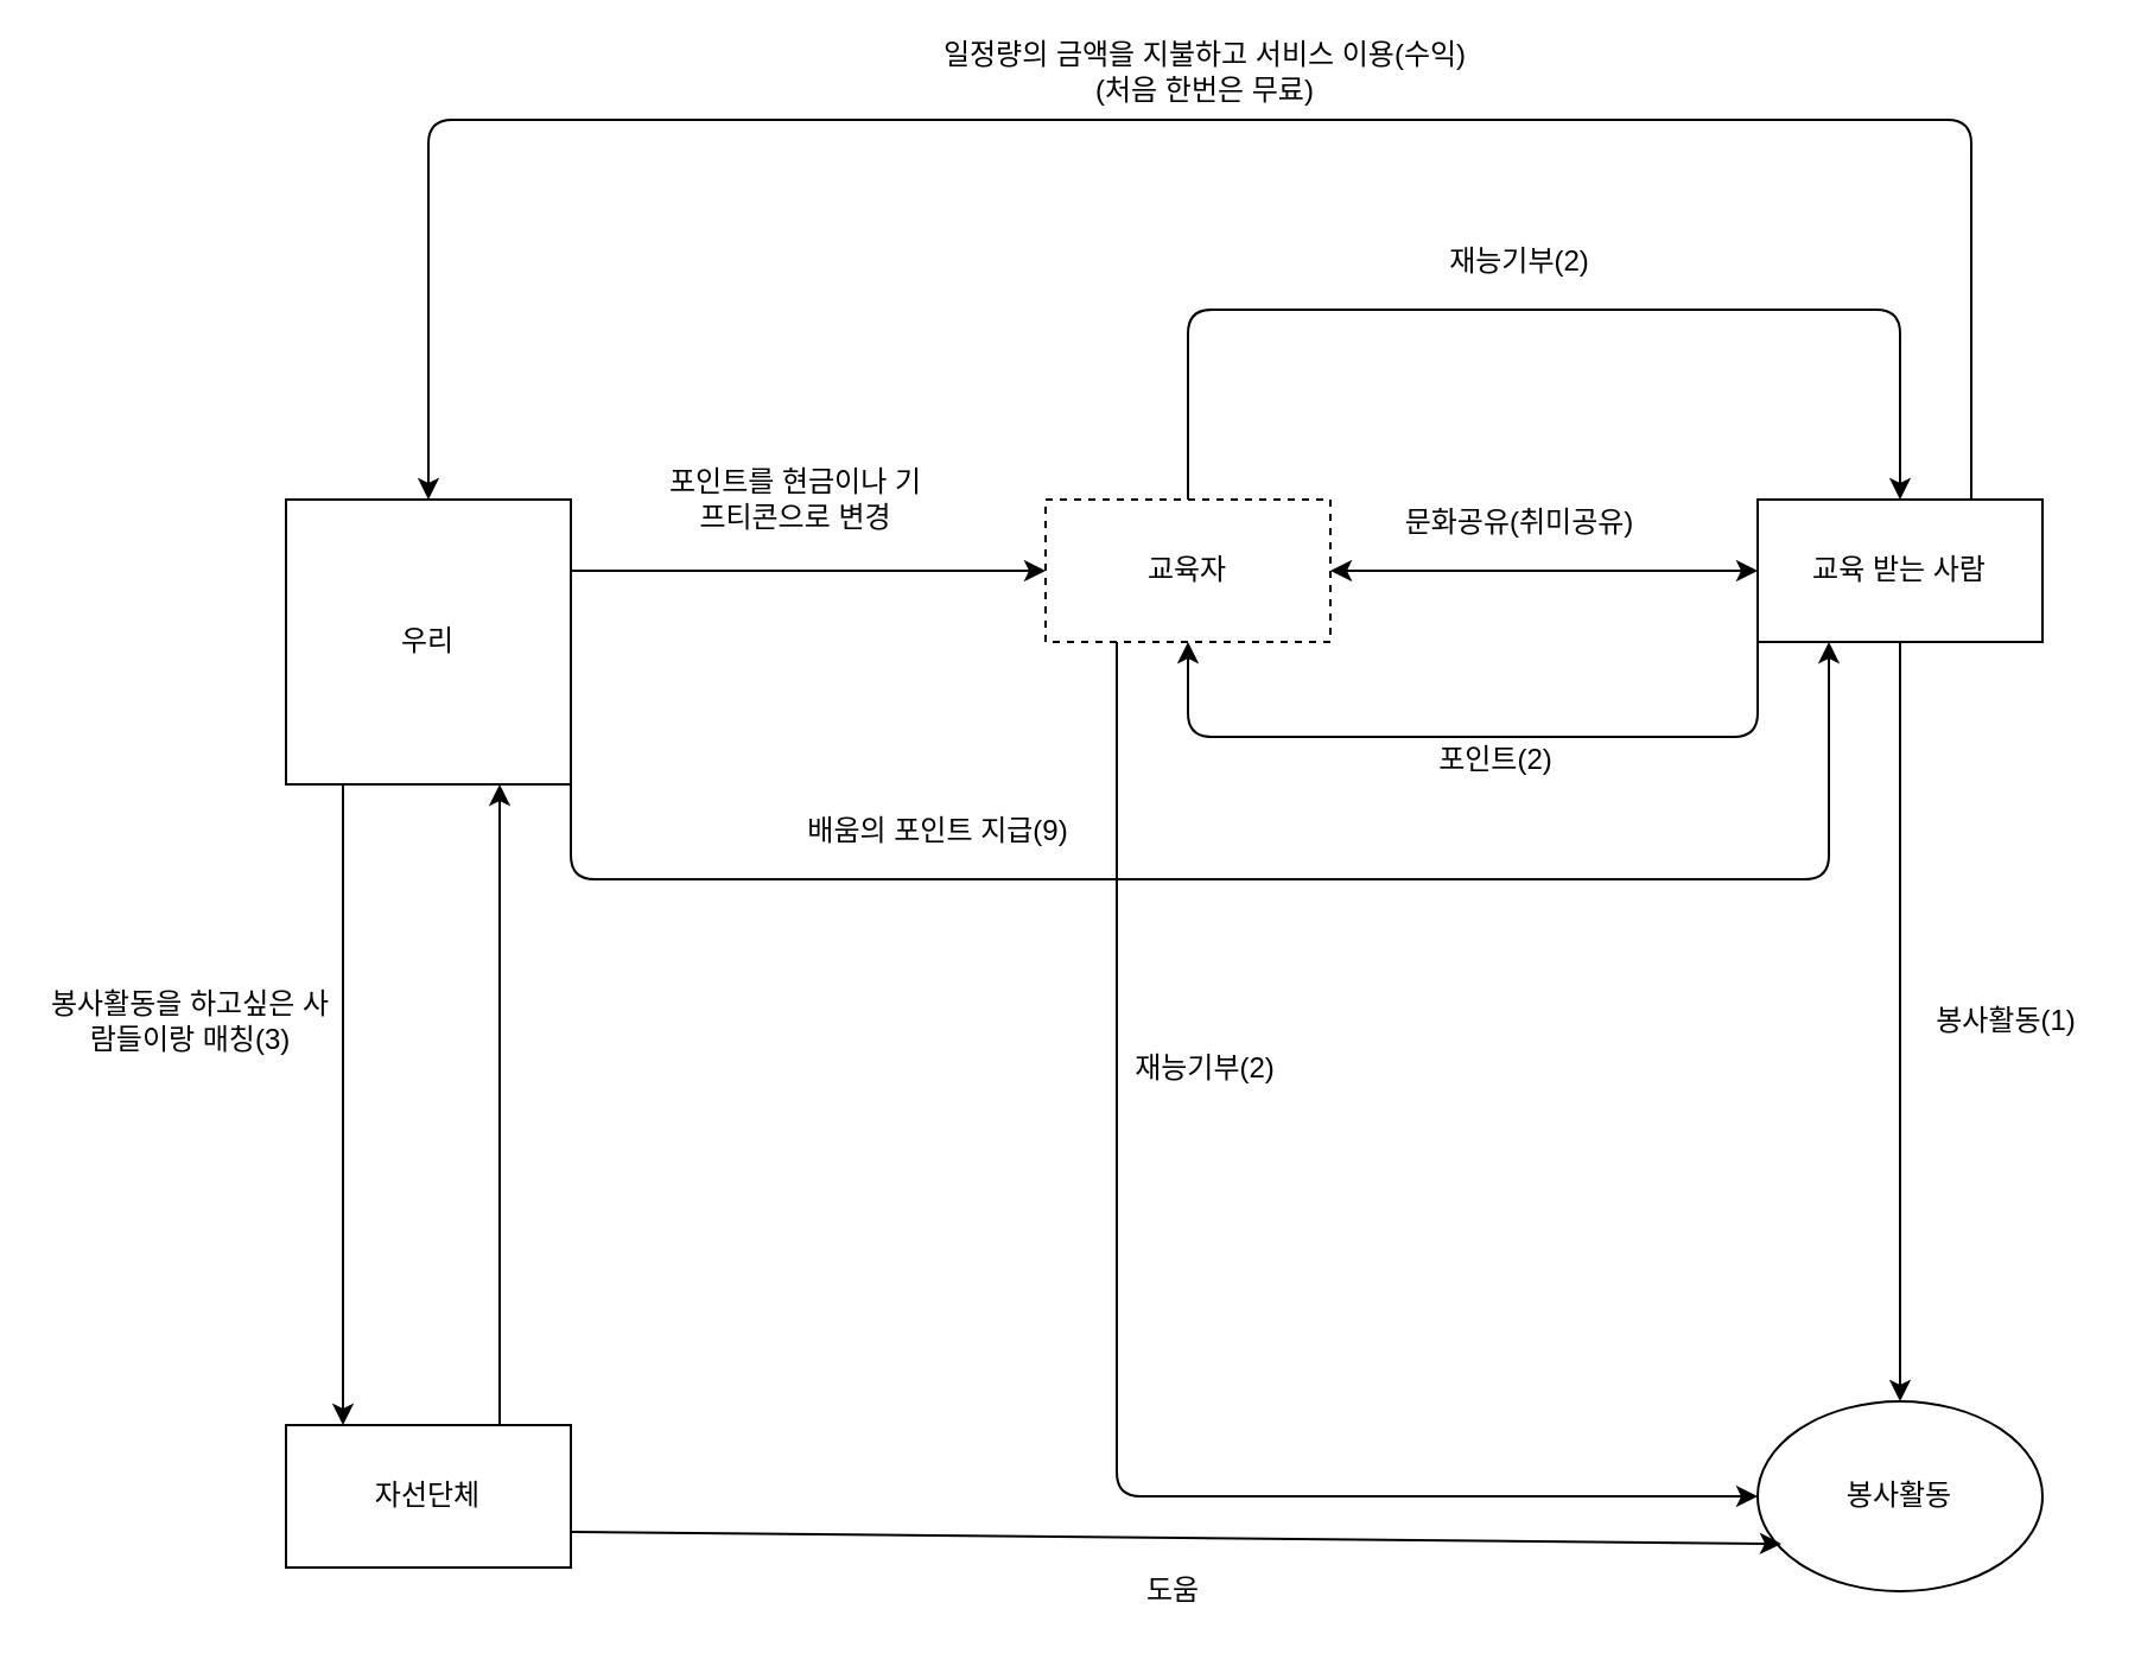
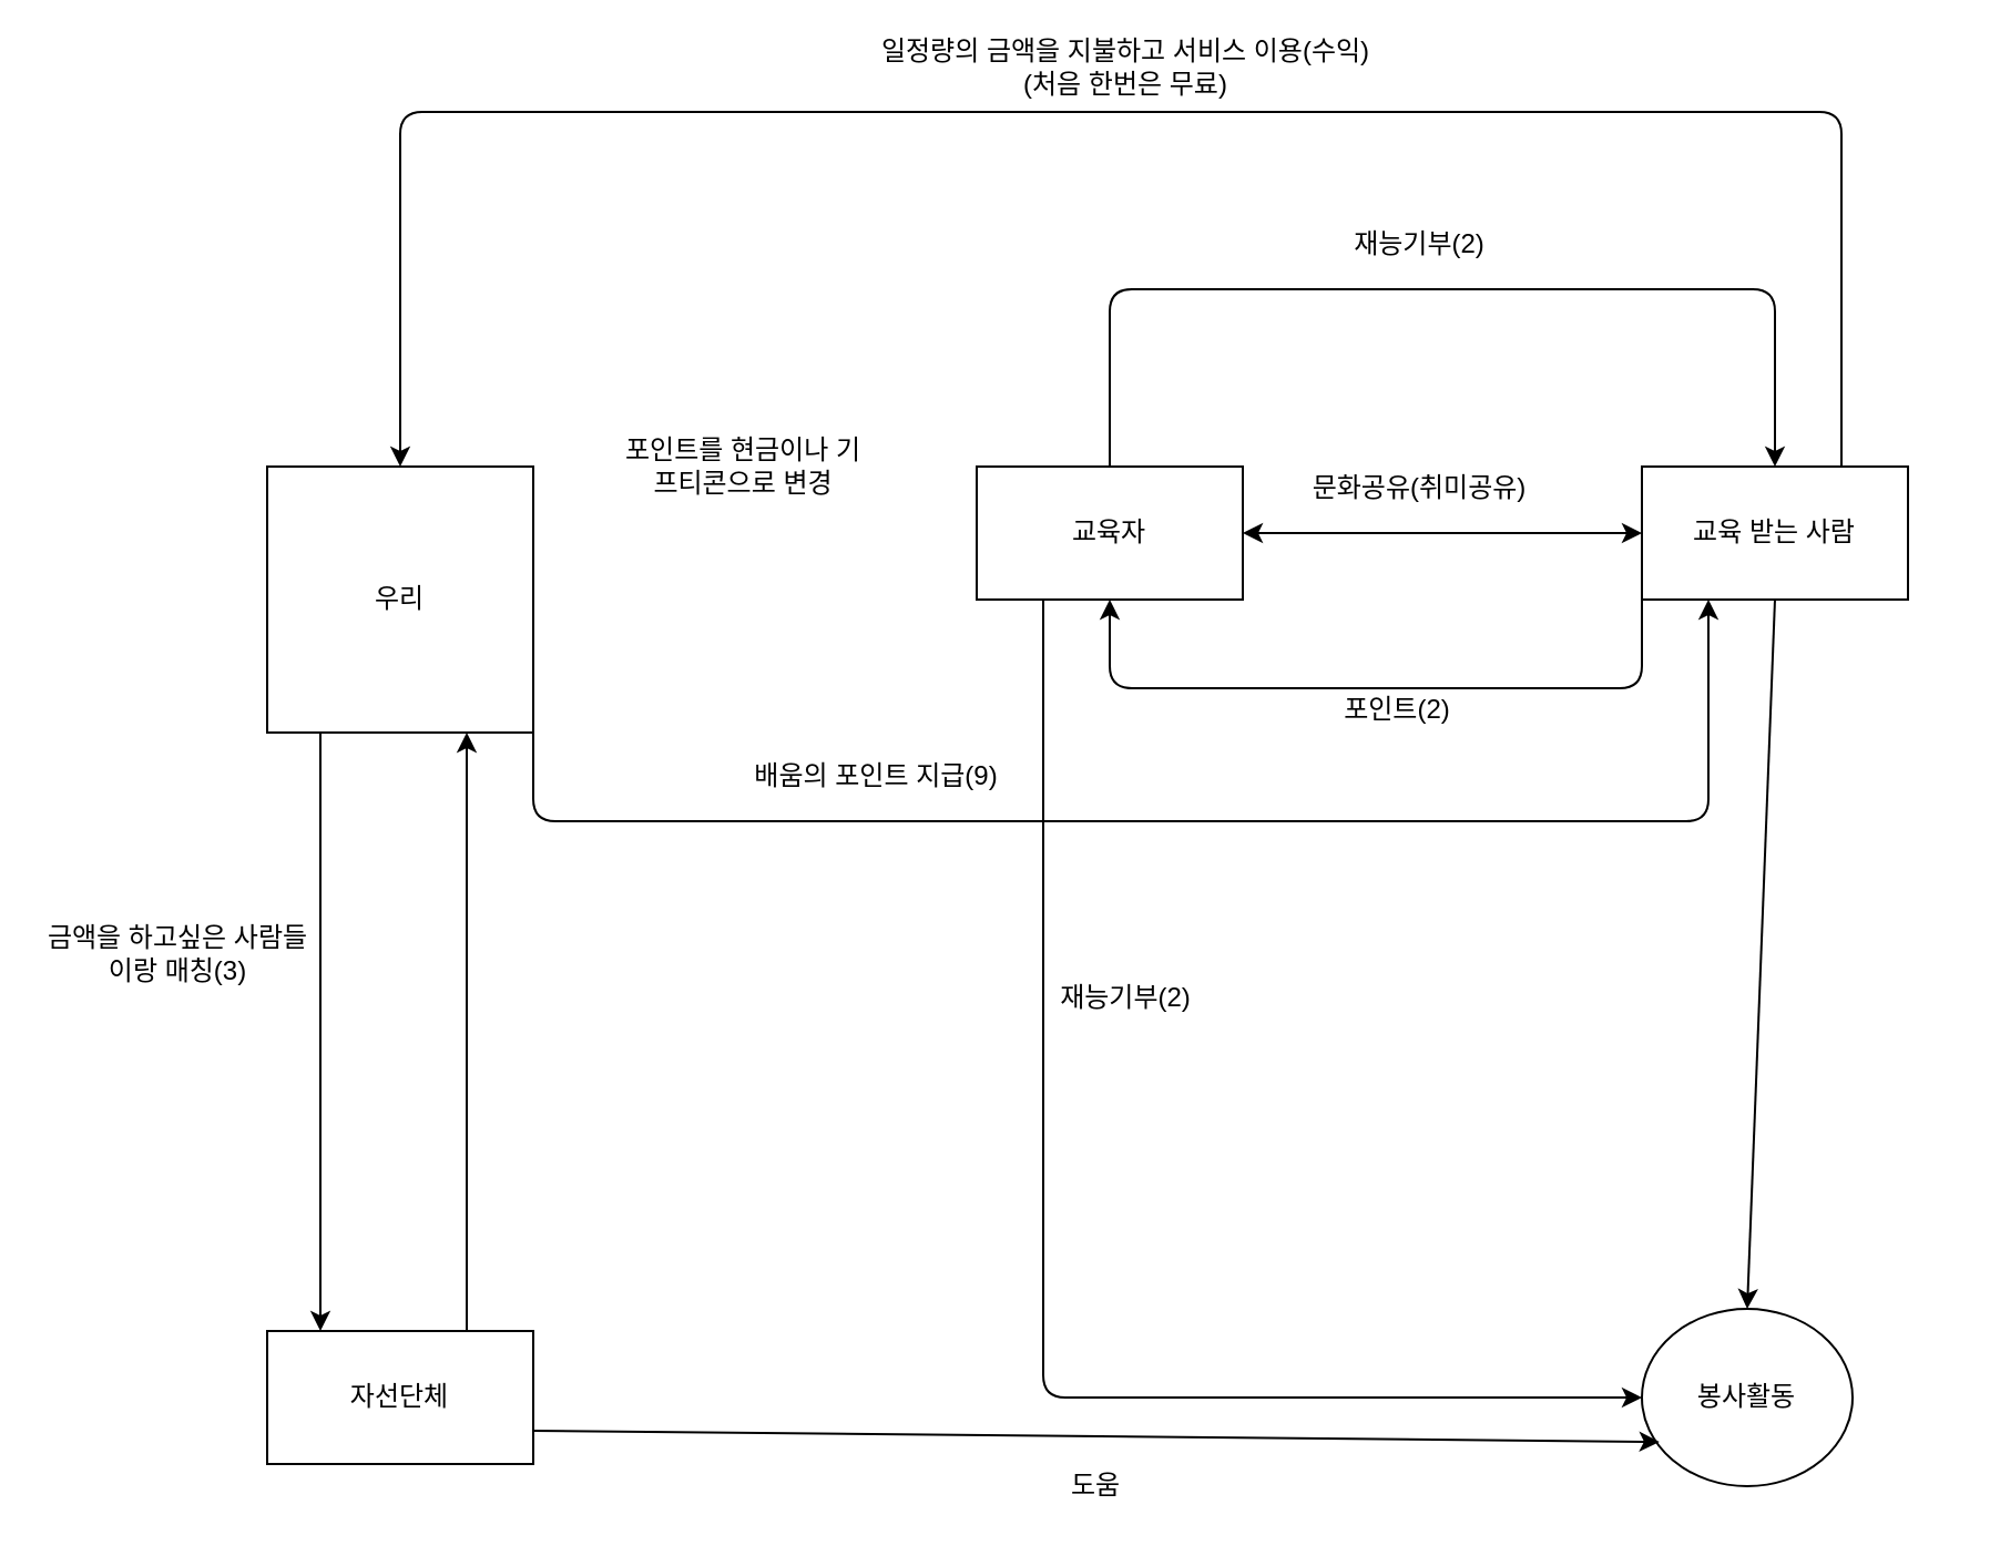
- <mxCell id="16" value="" style="endArrow=classic;html=1;entryX=0;entryY=0.5;entryDx=0;entryDy=0;exitX=1;exitY=0.25;exitDx=0;exitDy=0;" edge="1" parent="1" source="4" target="2"><mxGeometry width="50" height="50" relative="1" as="geometry"><mxPoint x="120" y="740" as="sourcePoint" /><mxPoint x="170" y="690" as="targetPoint" /></mxGeometry></mxCell>
- <mxCell id="2" value="교육자" style="rounded=0;whiteSpace=wrap;html=1;dashed=1;" vertex="1" parent="1"><mxGeometry x="440" y="210" width="120" height="60" as="geometry" /></mxCell>
+ <mxCell id="2" value="교육자" style="rounded=0;whiteSpace=wrap;html=1;" vertex="1" parent="1"><mxGeometry x="440" y="210" width="120" height="60" as="geometry" /></mxCell>
- <mxCell id="22" value="봉사활동을 하고싶은 사람들이랑 매칭(3)" style="text;html=1;strokeColor=none;fillColor=none;align=center;verticalAlign=middle;whiteSpace=wrap;rounded=0;" vertex="1" parent="1"><mxGeometry x="20" y="420" width="120" height="20" as="geometry" /></mxCell>
+ <mxCell id="22" value="금액을 하고싶은 사람들이랑 매칭(3)" style="text;html=1;strokeColor=none;fillColor=none;align=center;verticalAlign=middle;whiteSpace=wrap;rounded=0;" vertex="1" parent="1"><mxGeometry x="20" y="420" width="120" height="20" as="geometry" /></mxCell>
- <mxCell id="7" value="봉사활동(1)" style="text;html=1;strokeColor=none;fillColor=none;align=center;verticalAlign=middle;whiteSpace=wrap;rounded=0;" vertex="1" parent="1"><mxGeometry x="810" y="420" width="70" height="20" as="geometry" /></mxCell>
- <mxCell id="5" value="봉사활동" style="ellipse;whiteSpace=wrap;html=1;" vertex="1" parent="1"><mxGeometry x="740" y="590" width="120" height="80" as="geometry" /></mxCell>
+ <mxCell id="5" value="봉사활동" style="ellipse;whiteSpace=wrap;html=1;" vertex="1" parent="1"><mxGeometry x="740" y="590" width="95" height="80" as="geometry" /></mxCell>
